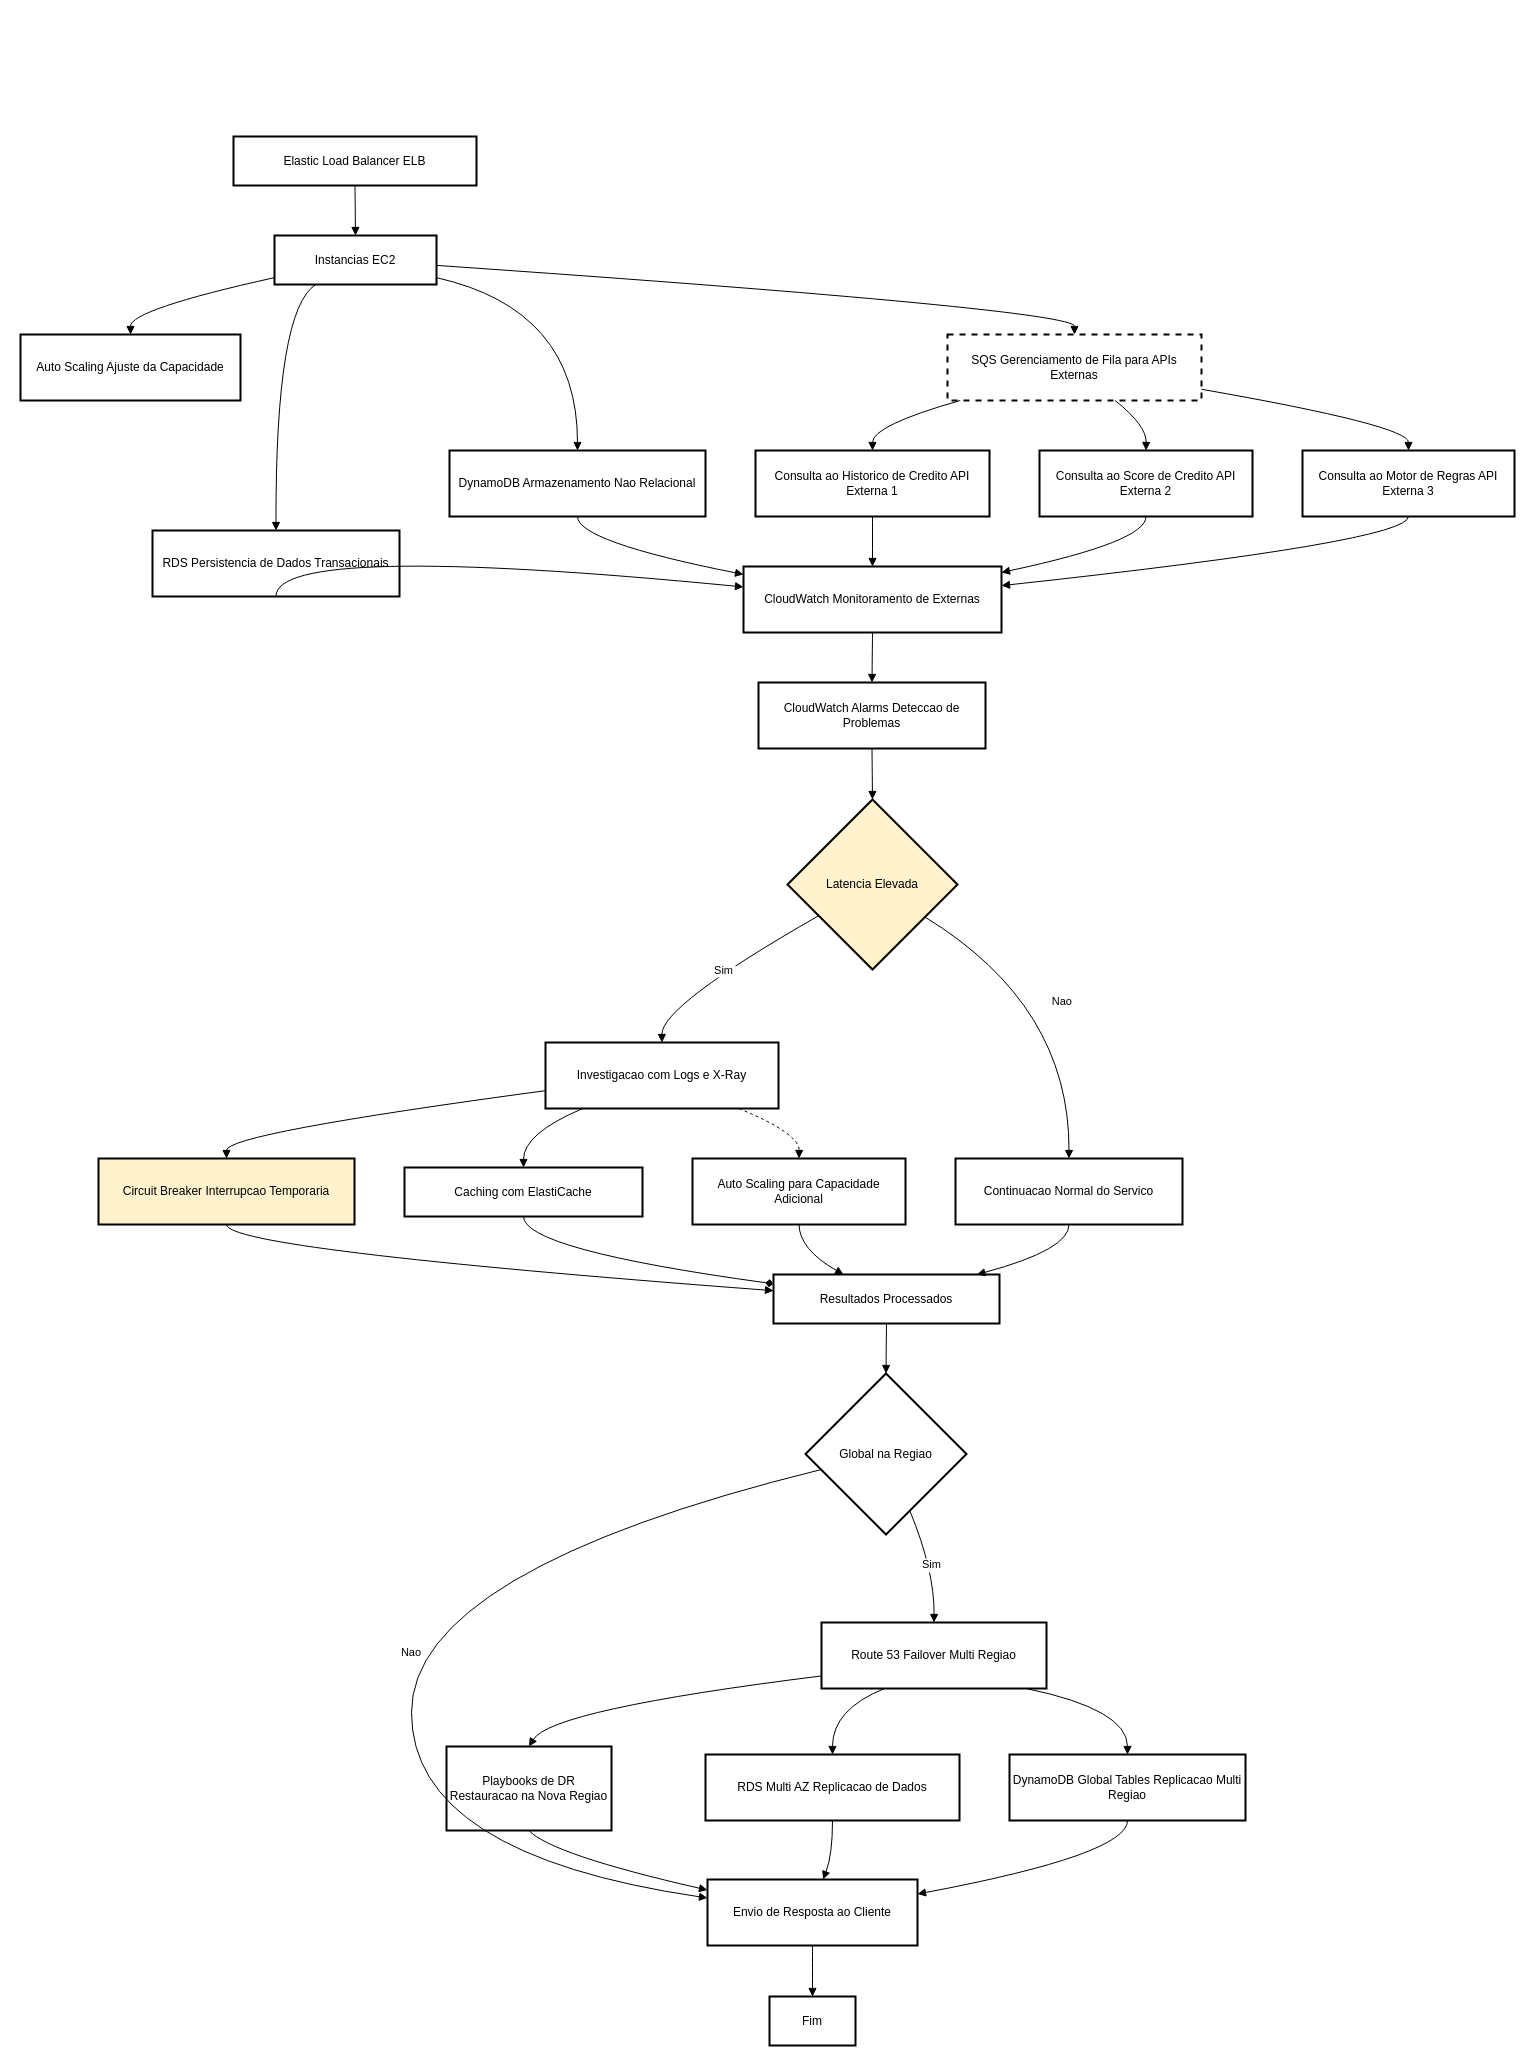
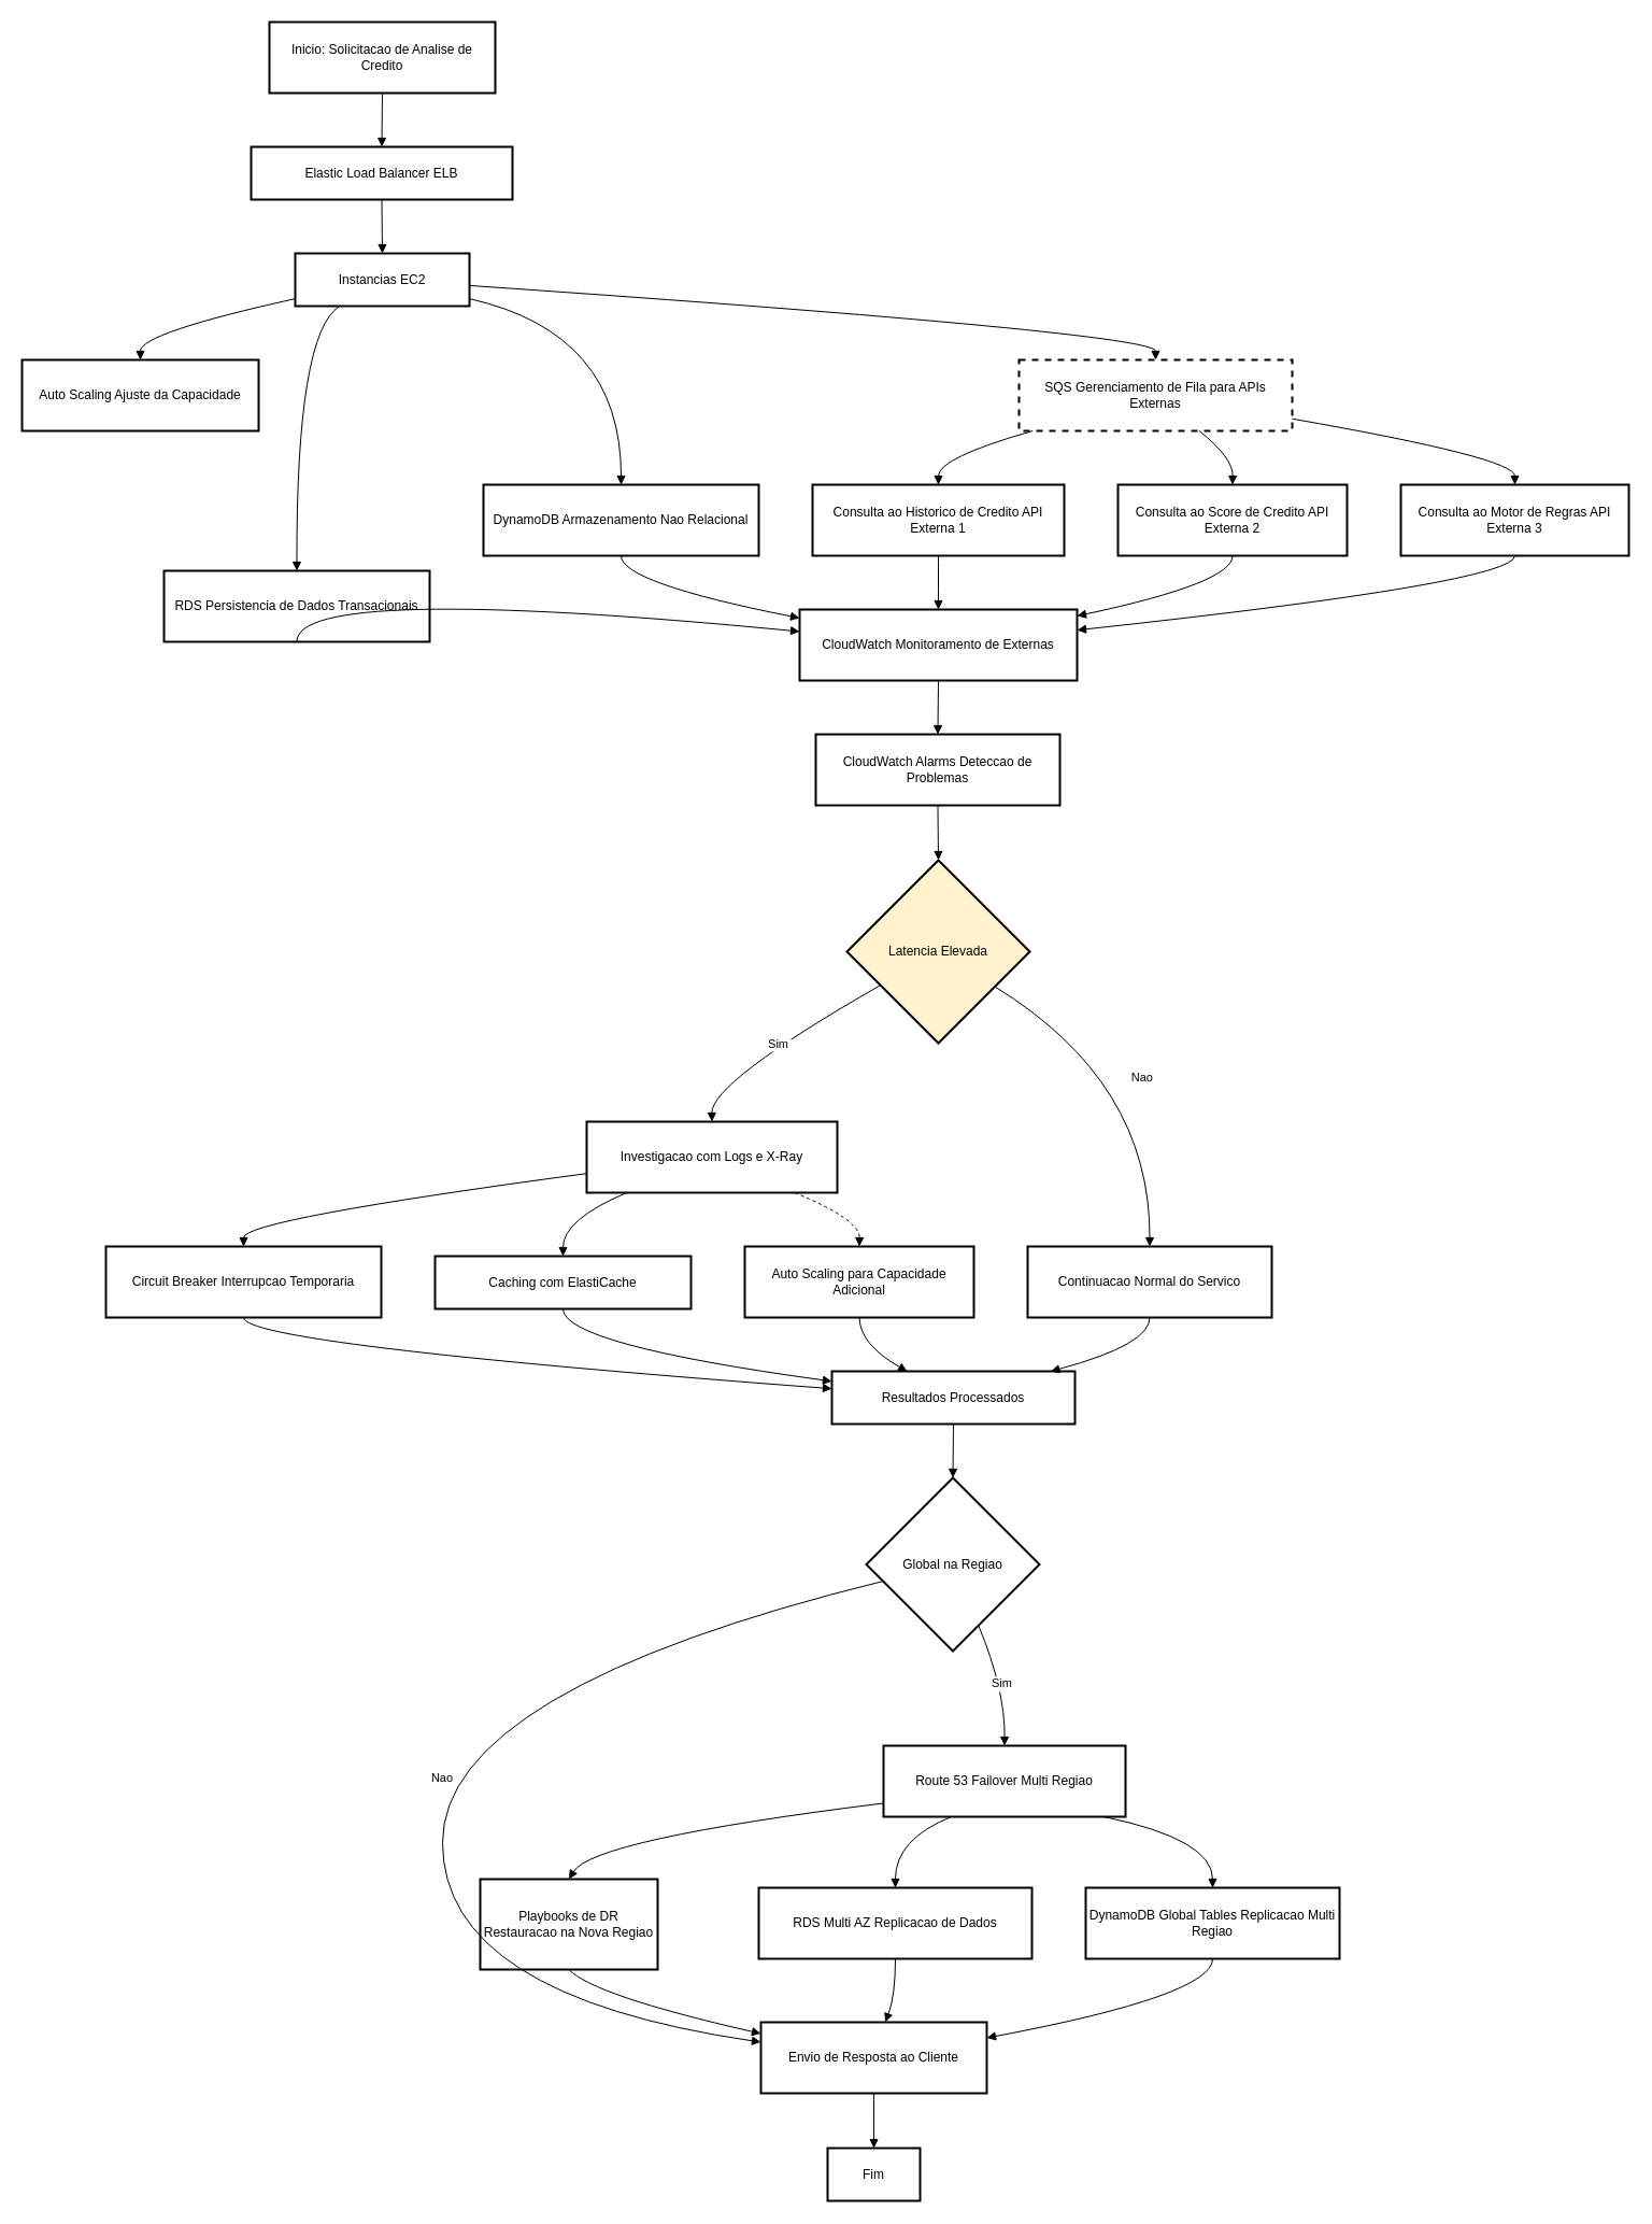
+ <mxCell id="2" value="Inicio: Solicitacao de Analise de Credito" style="whiteSpace=wrap;strokeWidth=2;" parent="1" vertex="1"><mxGeometry x="250" y="20" width="210" height="66" as="geometry" /></mxCell>
+ <mxCell id="28" value="" style="curved=1;startArrow=none;endArrow=block;exitX=0.5;exitY=1;entryX=0.5;entryY=0.01;rounded=0;" parent="1" source="2" target="3" edge="1"><mxGeometry relative="1" as="geometry"><Array as="points" /></mxGeometry></mxCell>
- <mxCell id="16" value="Circuit Breaker Interrupcao Temporaria" style="whiteSpace=wrap;strokeWidth=2;fillColor=#fff2cc;" parent="1" vertex="1"><mxGeometry x="98" y="1158" width="256" height="66" as="geometry" /></mxCell>
+ <mxCell id="16" value="Circuit Breaker Interrupcao Temporaria" style="whiteSpace=wrap;strokeWidth=2;" parent="1" vertex="1"><mxGeometry x="98" y="1158" width="256" height="66" as="geometry" /></mxCell>
- <mxCell id="50" value="" style="curved=1;startArrow=none;endArrow=diamond;exitX=0.5;exitY=0.99;entryX=0;entryY=0.19;rounded=0;" parent="1" source="17" target="20" edge="1"><mxGeometry relative="1" as="geometry"><Array as="points"><mxPoint x="523" y="1249" /></Array></mxGeometry></mxCell>
+ <mxCell id="50" value="" style="curved=1;startArrow=none;endArrow=block;exitX=0.5;exitY=0.99;entryX=0;entryY=0.19;rounded=0;" parent="1" source="17" target="20" edge="1"><mxGeometry relative="1" as="geometry"><Array as="points"><mxPoint x="523" y="1249" /></Array></mxGeometry></mxCell>
